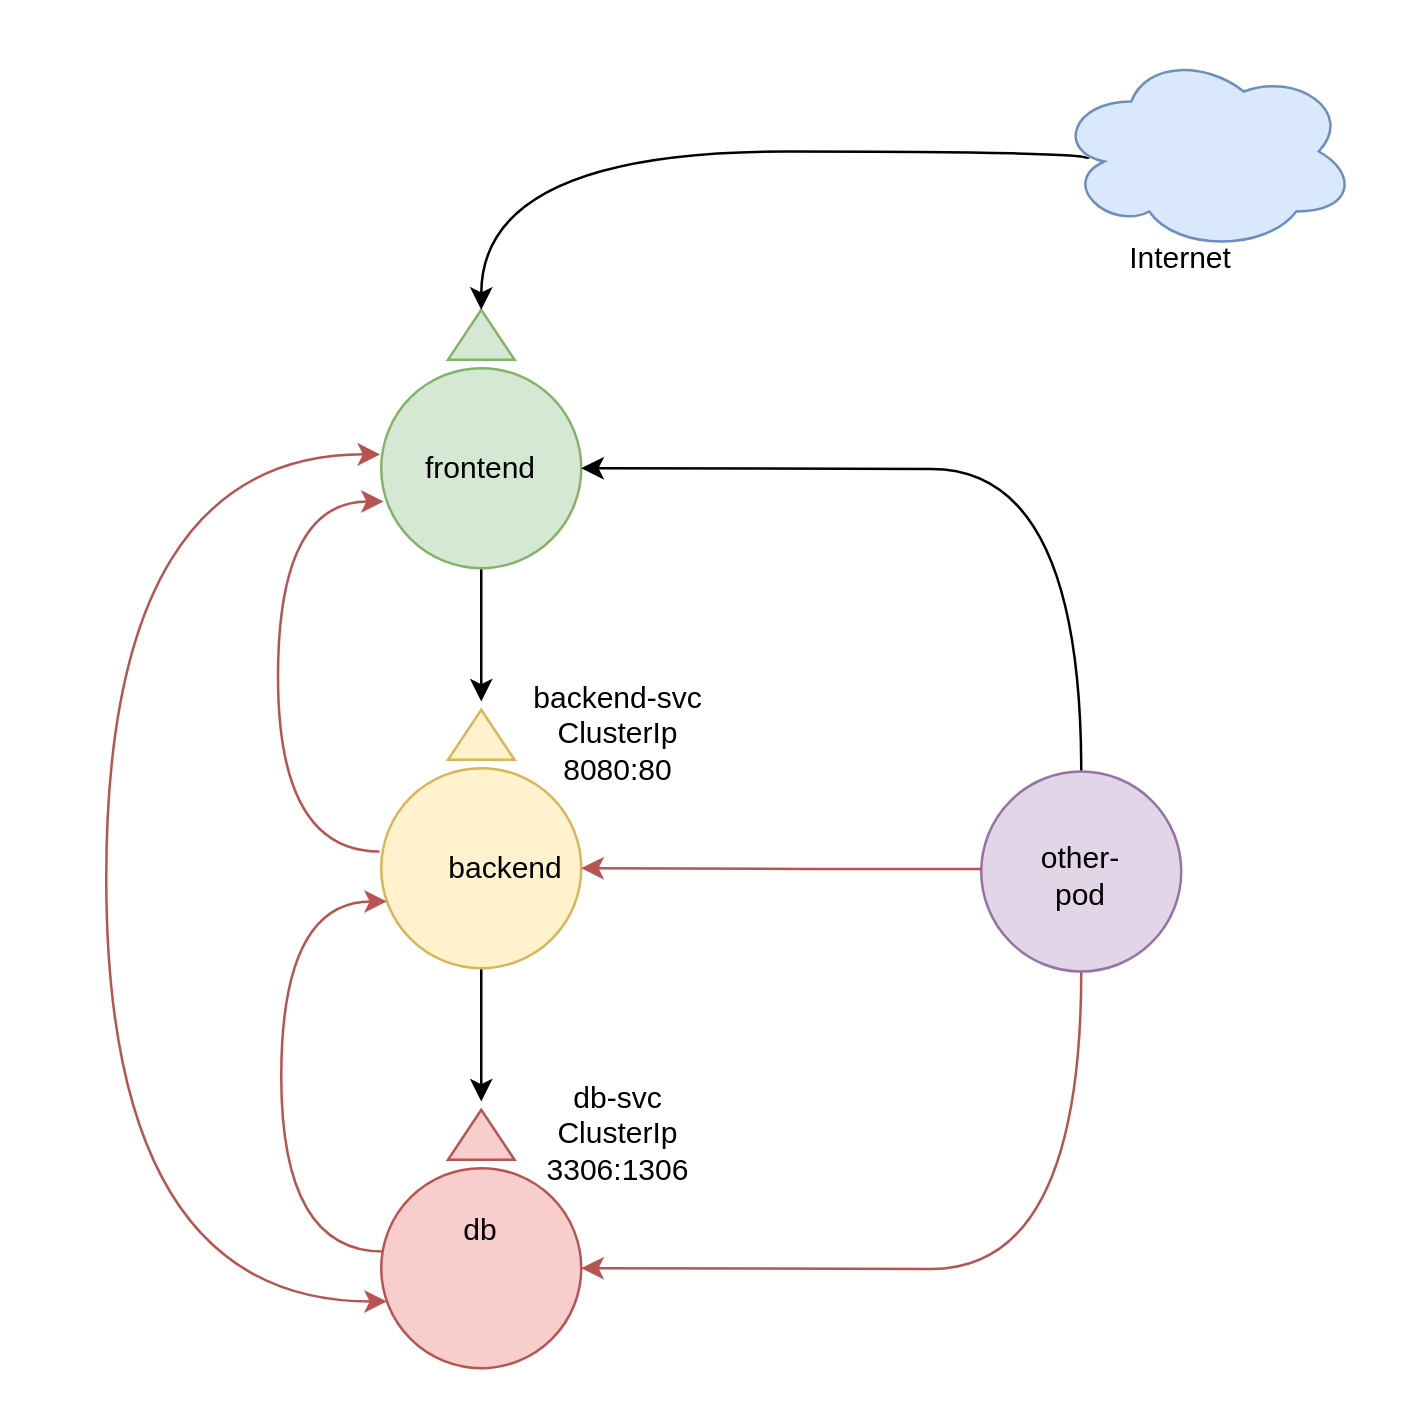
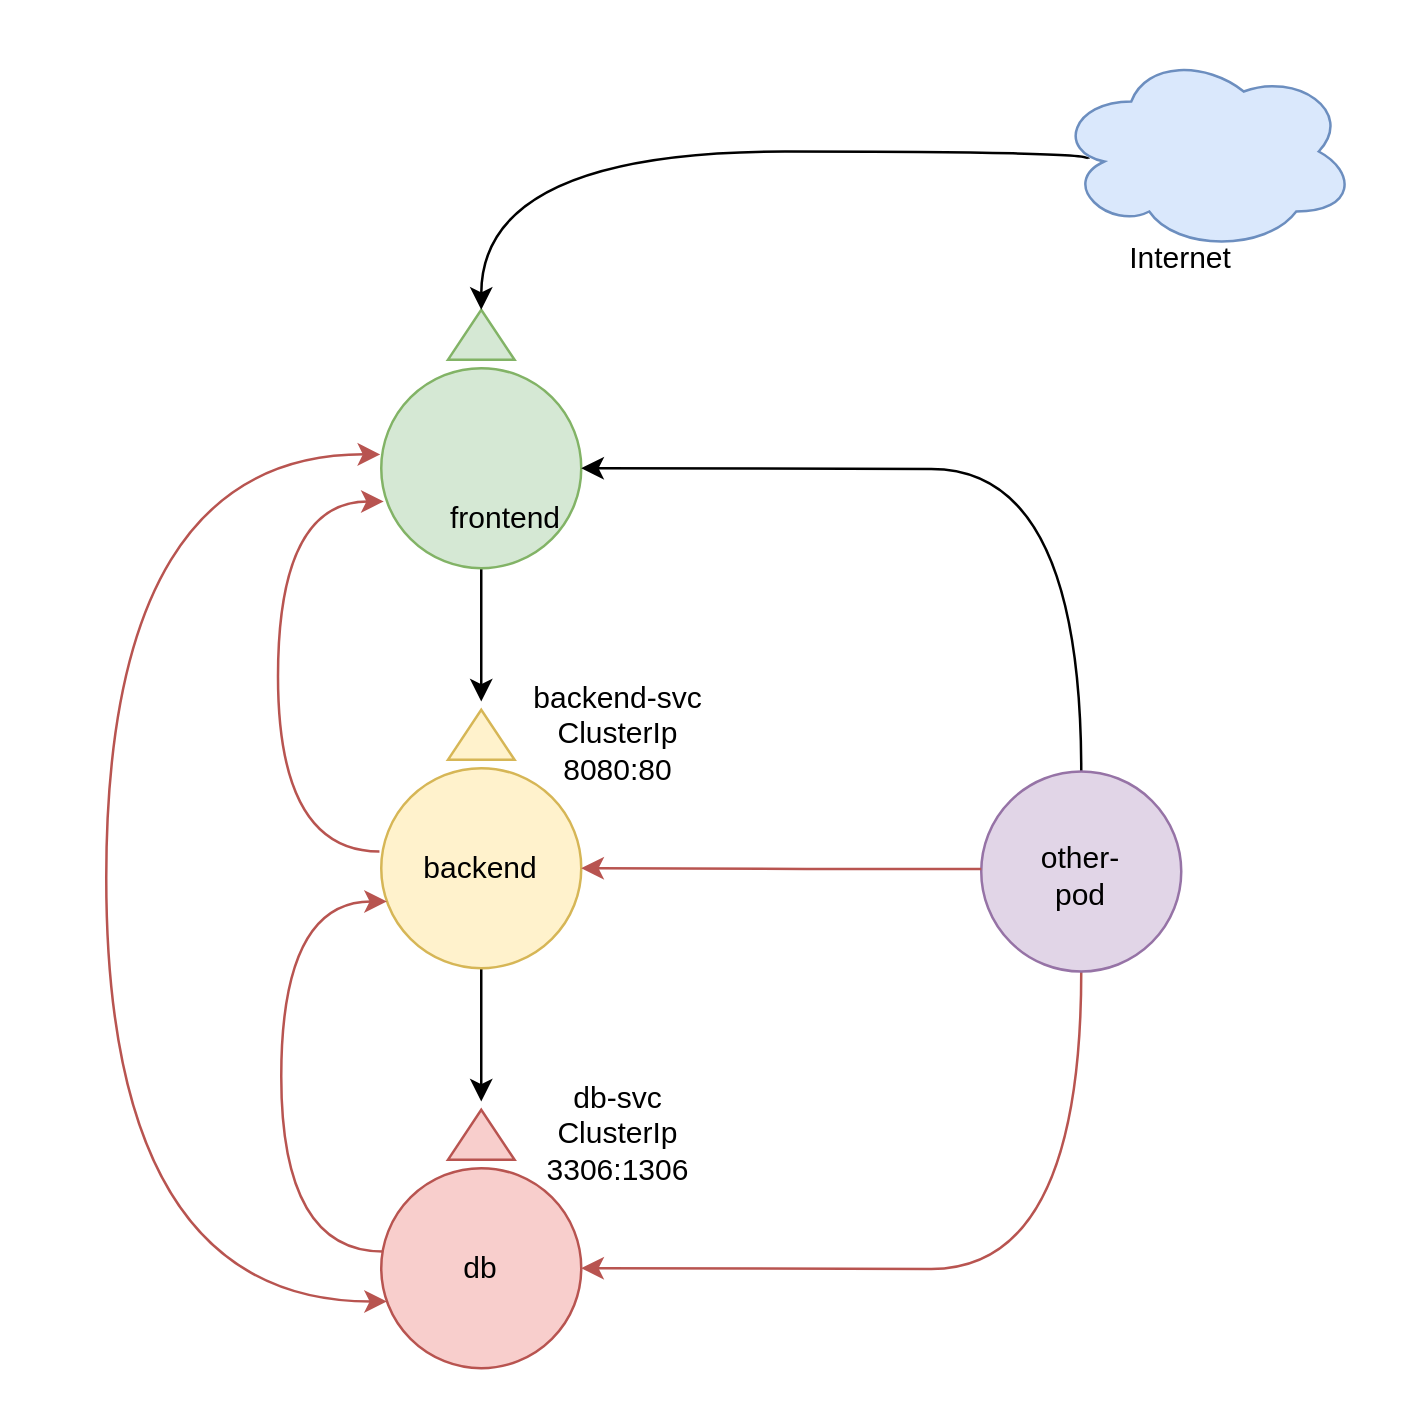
- <mxCell id="12" value="frontend" style="text;html=1;strokeColor=none;fillColor=none;align=center;verticalAlign=middle;whiteSpace=wrap;rounded=0;" parent="1" vertex="1"><mxGeometry x="172" y="176.67" width="40" height="20" as="geometry" /></mxCell>
+ <mxCell id="12" value="frontend" style="text;html=1;strokeColor=none;fillColor=none;align=center;verticalAlign=middle;whiteSpace=wrap;rounded=0;" parent="1" vertex="1"><mxGeometry x="182" y="196.67" width="40" height="20" as="geometry" /></mxCell>
- <mxCell id="13" value="backend" style="text;html=1;strokeColor=none;fillColor=none;align=center;verticalAlign=middle;whiteSpace=wrap;rounded=0;" parent="1" vertex="1"><mxGeometry x="182" y="336.67" width="40" height="20" as="geometry" /></mxCell>
+ <mxCell id="13" value="backend" style="text;html=1;strokeColor=none;fillColor=none;align=center;verticalAlign=middle;whiteSpace=wrap;rounded=0;" parent="1" vertex="1"><mxGeometry x="172" y="336.67" width="40" height="20" as="geometry" /></mxCell>
- <mxCell id="14" value="db" style="text;html=1;strokeColor=none;fillColor=none;align=center;verticalAlign=middle;whiteSpace=wrap;rounded=0;" parent="1" vertex="1"><mxGeometry x="172" y="481.67" width="40" height="20" as="geometry" /></mxCell>
+ <mxCell id="14" value="db" style="text;html=1;strokeColor=none;fillColor=none;align=center;verticalAlign=middle;whiteSpace=wrap;rounded=0;" parent="1" vertex="1"><mxGeometry x="172" y="496.67" width="40" height="20" as="geometry" /></mxCell>
